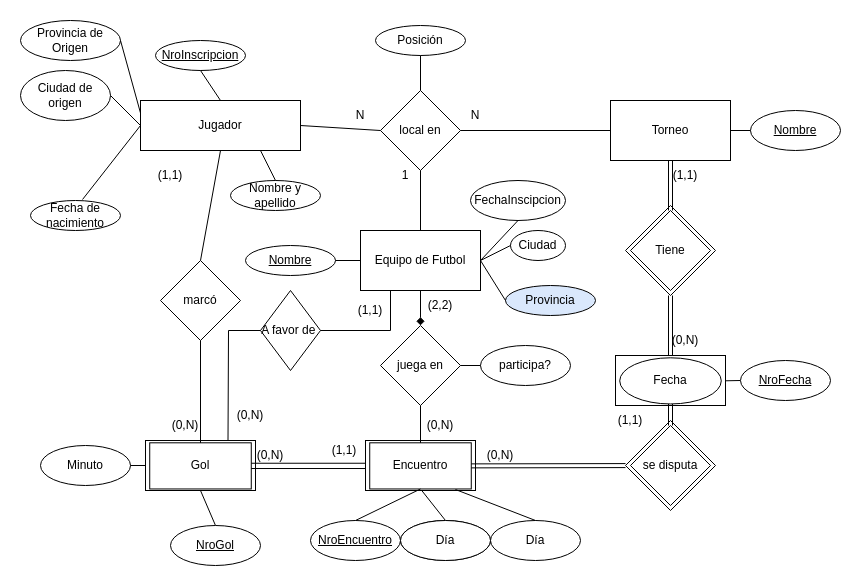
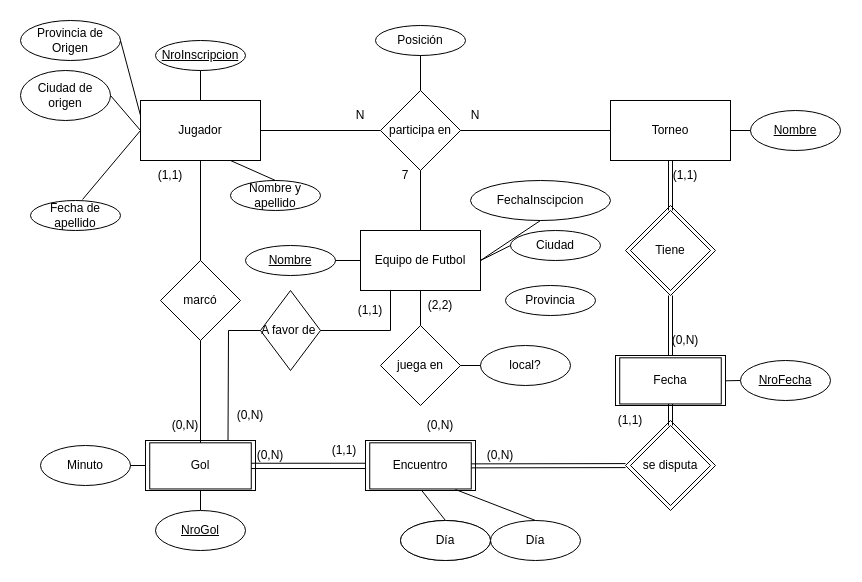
- <mxCell id="4" value="Jugador" style="rounded=0;whiteSpace=wrap;html=1;" parent="1" vertex="1"><mxGeometry x="140" y="100" width="160" height="50" as="geometry" /></mxCell>
+ <mxCell id="4" value="Jugador" style="rounded=0;whiteSpace=wrap;html=1;" parent="1" vertex="1"><mxGeometry x="140" y="100" width="120" height="60" as="geometry" /></mxCell>
- <mxCell id="6" value="local en" style="rhombus;whiteSpace=wrap;html=1;" parent="1" vertex="1"><mxGeometry x="380" y="90" width="80" height="80" as="geometry" /></mxCell>
+ <mxCell id="6" value="participa en" style="rhombus;whiteSpace=wrap;html=1;" parent="1" vertex="1"><mxGeometry x="380" y="90" width="80" height="80" as="geometry" /></mxCell>
- <mxCell id="69" value="1" style="text;html=1;strokeColor=none;fillColor=none;align=center;verticalAlign=middle;whiteSpace=wrap;rounded=0;" parent="1" vertex="1"><mxGeometry x="375" y="160" width="60" height="30" as="geometry" /></mxCell>
+ <mxCell id="69" value="7" style="text;html=1;strokeColor=none;fillColor=none;align=center;verticalAlign=middle;whiteSpace=wrap;rounded=0;" parent="1" vertex="1"><mxGeometry x="375" y="160" width="60" height="30" as="geometry" /></mxCell>
- <mxCell id="23" value="FechaInscipcion&lt;br&gt;" style="ellipse;whiteSpace=wrap;html=1;" parent="1" vertex="1"><mxGeometry x="470" y="180" width="95" height="40" as="geometry" /></mxCell>
+ <mxCell id="23" value="FechaInscipcion&lt;br&gt;" style="ellipse;whiteSpace=wrap;html=1;" parent="1" vertex="1"><mxGeometry x="470" y="180" width="140" height="40" as="geometry" /></mxCell>
- <mxCell id="10" value="Fecha de nacimiento" style="ellipse;whiteSpace=wrap;html=1;" parent="1" vertex="1"><mxGeometry x="30" y="200" width="90" height="30" as="geometry" /></mxCell>
+ <mxCell id="10" value="Fecha de apellido" style="ellipse;whiteSpace=wrap;html=1;" parent="1" vertex="1"><mxGeometry x="30" y="200" width="90" height="30" as="geometry" /></mxCell>
- <mxCell id="19" value="Ciudad" style="ellipse;whiteSpace=wrap;html=1;" parent="1" vertex="1"><mxGeometry x="510" y="230" width="55" height="30" as="geometry" /></mxCell>
+ <mxCell id="19" value="Ciudad" style="ellipse;whiteSpace=wrap;html=1;" parent="1" vertex="1"><mxGeometry x="510" y="230" width="90" height="30" as="geometry" /></mxCell>
- <mxCell id="22" value="" style="endArrow=none;html=1;rounded=0;entryX=0;entryY=0.5;entryDx=0;entryDy=0;exitX=1;exitY=0.5;exitDx=0;exitDy=0;" parent="1" source="3" target="20" edge="1"><mxGeometry width="50" height="50" relative="1" as="geometry"><mxPoint x="490" y="270" as="sourcePoint" /><mxPoint x="520" y="255" as="targetPoint" /></mxGeometry></mxCell>
- <mxCell id="20" value="Provincia" style="ellipse;whiteSpace=wrap;html=1;fillColor=#dae8fc;" parent="1" vertex="1"><mxGeometry x="505" y="285" width="90" height="30" as="geometry" /></mxCell>
+ <mxCell id="20" value="Provincia" style="ellipse;whiteSpace=wrap;html=1;" parent="1" vertex="1"><mxGeometry x="505" y="285" width="90" height="30" as="geometry" /></mxCell>
- <mxCell id="57" value="" style="endArrow=diamond;html=1;rounded=0;fontFamily=Helvetica;fontSize=12;fontColor=default;entryX=0.5;entryY=0;entryDx=0;entryDy=0;exitX=0.5;exitY=1;exitDx=0;exitDy=0;" parent="1" source="3" target="45" edge="1"><mxGeometry width="50" height="50" relative="1" as="geometry"><mxPoint x="470" y="290" as="sourcePoint" /><mxPoint x="515" y="290" as="targetPoint" /></mxGeometry></mxCell>
+ <mxCell id="57" value="" style="endArrow=none;html=1;rounded=0;fontFamily=Helvetica;fontSize=12;fontColor=default;entryX=0.5;entryY=0;entryDx=0;entryDy=0;exitX=0.5;exitY=1;exitDx=0;exitDy=0;" parent="1" source="3" target="45" edge="1"><mxGeometry width="50" height="50" relative="1" as="geometry"><mxPoint x="470" y="290" as="sourcePoint" /><mxPoint x="515" y="290" as="targetPoint" /></mxGeometry></mxCell>
- <mxCell id="46" value="participa?" style="ellipse;whiteSpace=wrap;html=1;strokeColor=default;fontFamily=Helvetica;fontSize=12;fontColor=default;fillColor=default;" parent="1" vertex="1"><mxGeometry x="480" y="345" width="90" height="40" as="geometry" /></mxCell>
+ <mxCell id="46" value="local?" style="ellipse;whiteSpace=wrap;html=1;strokeColor=default;fontFamily=Helvetica;fontSize=12;fontColor=default;fillColor=default;" parent="1" vertex="1"><mxGeometry x="480" y="345" width="90" height="40" as="geometry" /></mxCell>
- <mxCell id="34" value="Fecha" style="ellipse;whiteSpace=wrap;html=1;strokeColor=default;fontFamily=Helvetica;fontSize=12;fontColor=default;fillColor=default;" parent="32" vertex="1"><mxGeometry x="4.231" y="2.308" width="101.538" height="46.154" as="geometry" /></mxCell>
+ <mxCell id="34" value="Fecha" style="rounded=0;whiteSpace=wrap;html=1;strokeColor=default;fontFamily=Helvetica;fontSize=12;fontColor=default;fillColor=default;" parent="32" vertex="1"><mxGeometry x="4.231" y="2.308" width="101.538" height="46.154" as="geometry" /></mxCell>
- <mxCell id="62" value="" style="endArrow=none;html=1;rounded=0;fontFamily=Helvetica;fontSize=12;fontColor=default;entryX=0.5;entryY=0;entryDx=0;entryDy=0;exitX=0.5;exitY=1;exitDx=0;exitDy=0;" parent="1" source="45" target="52" edge="1"><mxGeometry width="50" height="50" relative="1" as="geometry"><mxPoint x="480" y="290" as="sourcePoint" /><mxPoint x="525" y="290" as="targetPoint" /></mxGeometry></mxCell>
- <mxCell id="64" value="" style="endArrow=none;html=1;rounded=0;fontFamily=Helvetica;fontSize=12;fontColor=default;entryX=0.5;entryY=0;entryDx=0;entryDy=0;exitX=0.5;exitY=1;exitDx=0;exitDy=0;" parent="1" source="52" target="63" edge="1"><mxGeometry width="50" height="50" relative="1" as="geometry"><mxPoint x="480" y="290" as="sourcePoint" /><mxPoint x="525" y="290" as="targetPoint" /></mxGeometry></mxCell>
- <mxCell id="63" value="&lt;u&gt;NroEncuentro&lt;/u&gt;" style="ellipse;whiteSpace=wrap;html=1;strokeColor=default;fontFamily=Helvetica;fontSize=12;fontColor=default;fillColor=default;" parent="1" vertex="1"><mxGeometry x="310" y="520" width="90" height="40" as="geometry" /></mxCell>
- <mxCell id="40" value="&lt;u&gt;NroGol&lt;/u&gt;" style="ellipse;whiteSpace=wrap;html=1;strokeColor=default;fontFamily=Helvetica;fontSize=12;fontColor=default;fillColor=default;rounded=0;" parent="1" vertex="1"><mxGeometry x="170" y="525" width="90" height="40" as="geometry" /></mxCell>
+ <mxCell id="40" value="&lt;u&gt;NroGol&lt;/u&gt;" style="ellipse;whiteSpace=wrap;html=1;strokeColor=default;fontFamily=Helvetica;fontSize=12;fontColor=default;fillColor=default;rounded=0;" parent="1" vertex="1"><mxGeometry x="155" y="510" width="90" height="40" as="geometry" /></mxCell>
